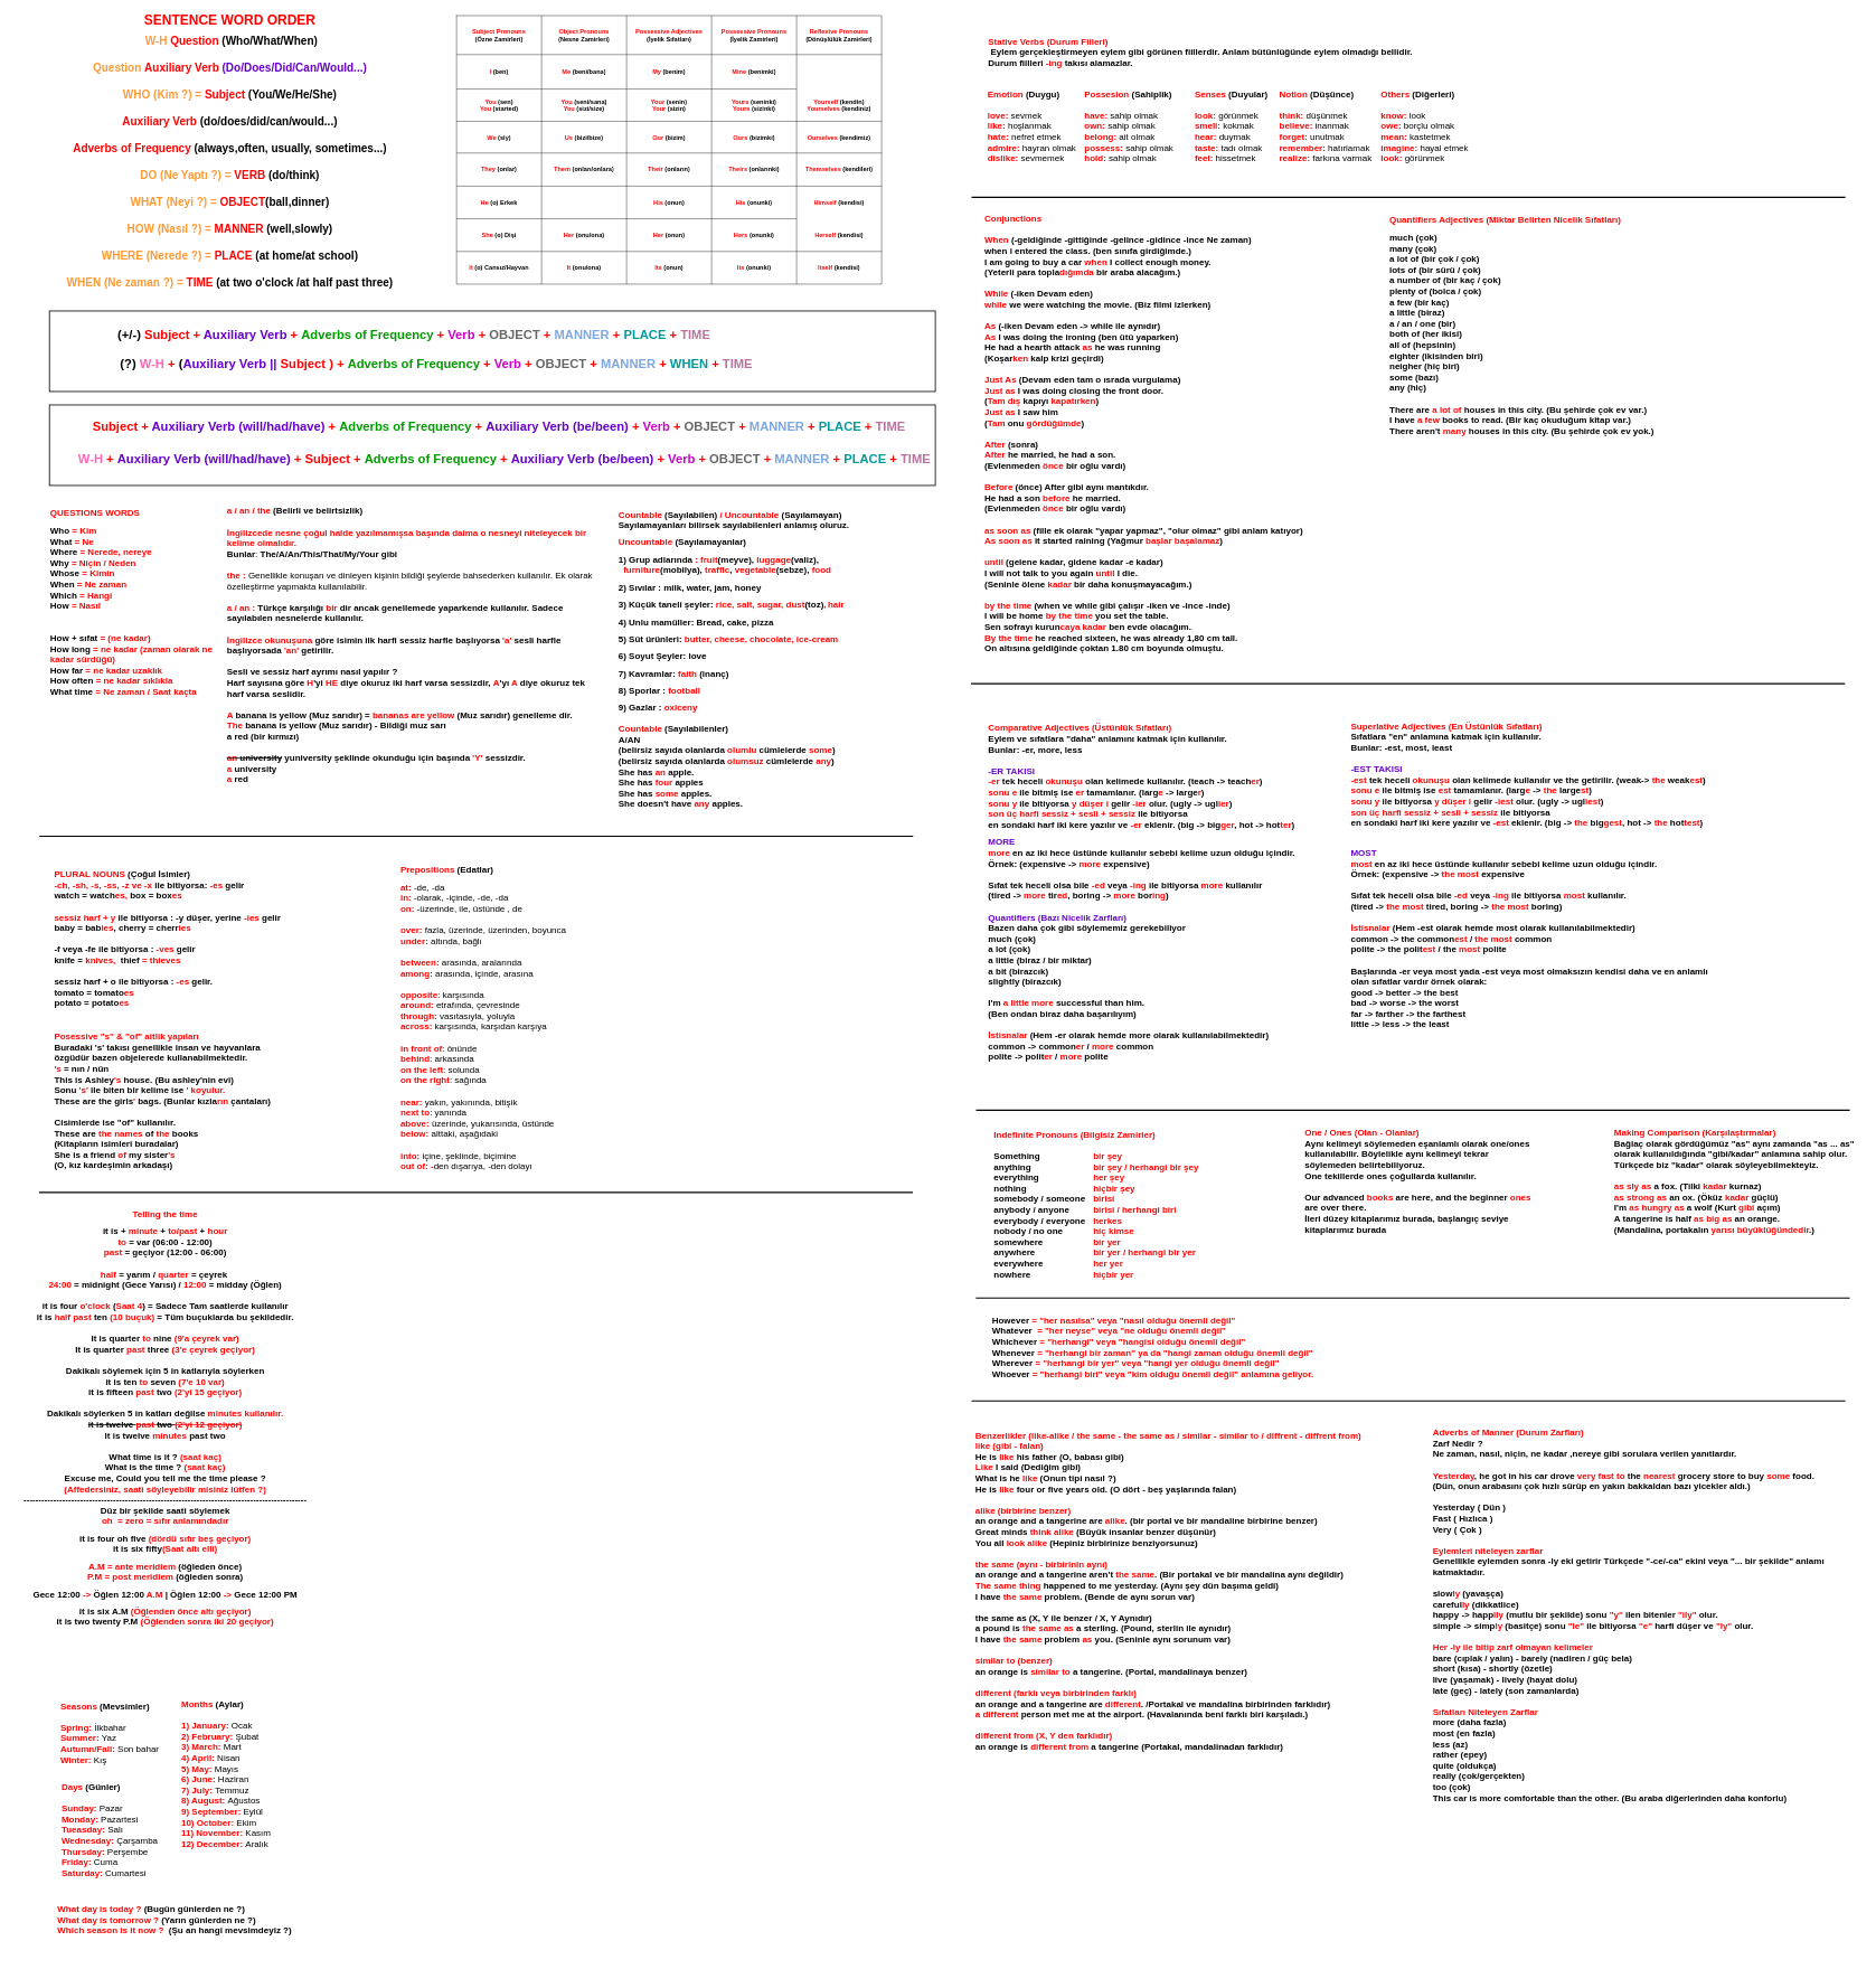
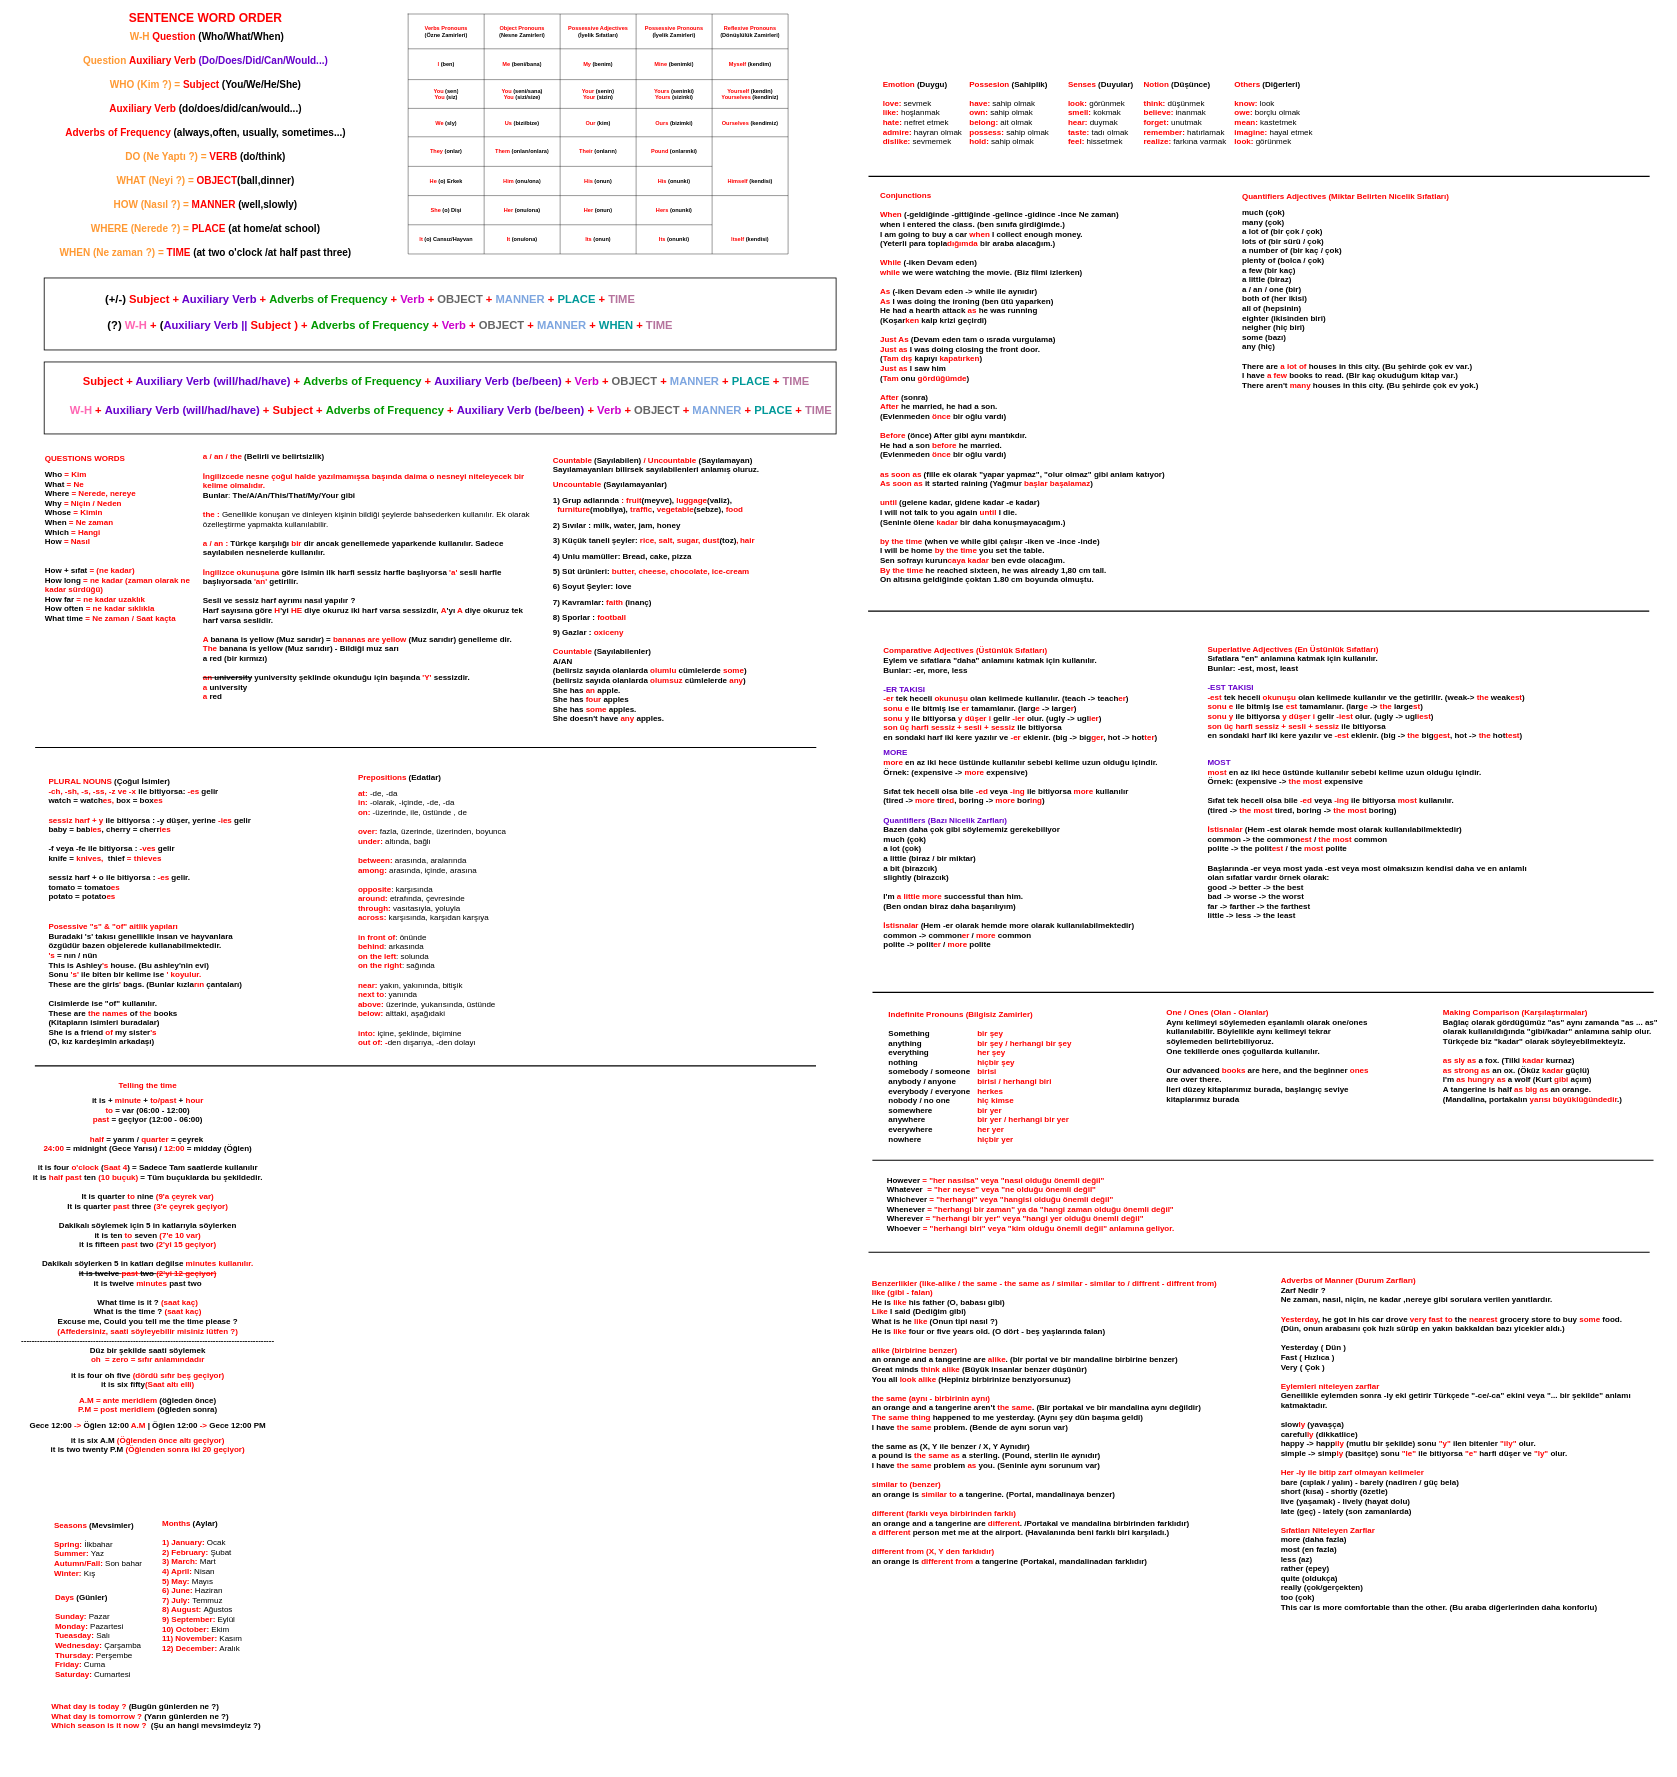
- <mxCell id="8" value="&lt;b style=&quot;font-size: 14px&quot;&gt;&lt;font color=&quot;#ff0000&quot; style=&quot;font-size: 14px&quot;&gt;Subject Pronouns&lt;/font&gt;&lt;br&gt;(Özne Zamirleri)&lt;/b&gt;" style="shape=partialRectangle;html=1;whiteSpace=wrap;connectable=0;fillColor=none;top=0;left=0;bottom=0;right=0;overflow=hidden;pointerEvents=1;" parent="7" vertex="1"><mxGeometry width="190" height="87" as="geometry"><mxRectangle width="190" height="87" as="alternateBounds" /></mxGeometry></mxCell>
+ <mxCell id="8" value="&lt;b style=&quot;font-size: 14px&quot;&gt;&lt;font color=&quot;#ff0000&quot; style=&quot;font-size: 14px&quot;&gt;Verbs Pronouns&lt;/font&gt;&lt;br&gt;(Özne Zamirleri)&lt;/b&gt;" style="shape=partialRectangle;html=1;whiteSpace=wrap;connectable=0;fillColor=none;top=0;left=0;bottom=0;right=0;overflow=hidden;pointerEvents=1;" parent="7" vertex="1"><mxGeometry width="190" height="87" as="geometry"><mxRectangle width="190" height="87" as="alternateBounds" /></mxGeometry></mxCell>
- <mxCell id="98" value="&lt;div style=&quot;text-align: left;&quot;&gt;&lt;b style=&quot;background-color: initial; border-color: var(--border-color); color: rgb(255, 0, 0); font-size: 20px;&quot;&gt;Stative Verbs (Durum Fiileri)&lt;/b&gt;&lt;/div&gt;&lt;div style=&quot;text-align: left;&quot;&gt;&lt;span style=&quot;font-size: 20px;&quot;&gt;&lt;b style=&quot;&quot;&gt;&lt;font color=&quot;#ff0000&quot;&gt;&amp;nbsp;&lt;/font&gt;Eylem gerçekleştirmeyen eylem gibi görünen fiillerdir. Anlam bütünlüğünde eylem olmadığı bellidir.&lt;/b&gt;&lt;/span&gt;&lt;/div&gt;&lt;div style=&quot;text-align: left;&quot;&gt;&lt;span style=&quot;font-size: 20px;&quot;&gt;&lt;b style=&quot;&quot;&gt;Durum fiilleri &lt;font color=&quot;#ff0000&quot;&gt;-ing &lt;/font&gt;takısı alamazlar.&lt;/b&gt;&lt;/span&gt;&lt;/div&gt;&lt;font&gt;&lt;font&gt;&lt;div style=&quot;text-align: left&quot;&gt;&lt;span style=&quot;font-size: 20px&quot;&gt;&lt;font color=&quot;#ff0000&quot; style=&quot;text-align: center&quot;&gt;&lt;/font&gt;&lt;/span&gt;&lt;/div&gt;&lt;/font&gt;&lt;/font&gt;" style="text;html=1;strokeColor=none;fillColor=none;align=center;verticalAlign=middle;whiteSpace=wrap;rounded=0;" parent="1" vertex="1"><mxGeometry x="2205.5" y="50" width="952.5" height="130" as="geometry" /></mxCell>
+ <mxCell id="18" value="&lt;b style=&quot;font-size: 14px&quot;&gt;&lt;font color=&quot;#ff0000&quot; style=&quot;font-size: 14px&quot;&gt;Myself &lt;/font&gt;(kendim)&lt;/b&gt;" style="shape=partialRectangle;html=1;whiteSpace=wrap;connectable=0;fillColor=none;top=0;left=0;bottom=0;right=0;overflow=hidden;pointerEvents=1;" parent="13" vertex="1"><mxGeometry x="760" width="190" height="77" as="geometry"><mxRectangle width="190" height="77" as="alternateBounds" /></mxGeometry></mxCell>
- <mxCell id="20" value="&lt;b style=&quot;font-size: 14px&quot;&gt;&lt;font color=&quot;#ff0000&quot;&gt;You &lt;/font&gt;(sen)&lt;br&gt;&lt;font color=&quot;#ff0000&quot;&gt;You &lt;/font&gt;(started)&lt;/b&gt;" style="shape=partialRectangle;html=1;whiteSpace=wrap;connectable=0;fillColor=none;top=0;left=0;bottom=0;right=0;overflow=hidden;pointerEvents=1;" parent="19" vertex="1"><mxGeometry width="190" height="72" as="geometry"><mxRectangle width="190" height="72" as="alternateBounds" /></mxGeometry></mxCell>
+ <mxCell id="20" value="&lt;b style=&quot;font-size: 14px&quot;&gt;&lt;font color=&quot;#ff0000&quot;&gt;You &lt;/font&gt;(sen)&lt;br&gt;&lt;font color=&quot;#ff0000&quot;&gt;You &lt;/font&gt;(siz)&lt;/b&gt;" style="shape=partialRectangle;html=1;whiteSpace=wrap;connectable=0;fillColor=none;top=0;left=0;bottom=0;right=0;overflow=hidden;pointerEvents=1;" parent="19" vertex="1"><mxGeometry width="190" height="72" as="geometry"><mxRectangle width="190" height="72" as="alternateBounds" /></mxGeometry></mxCell>
- <mxCell id="28" value="&lt;font style=&quot;font-size: 14px&quot;&gt;&lt;b&gt;&lt;font color=&quot;#ff0000&quot;&gt;Our &lt;/font&gt;(bizim)&lt;/b&gt;&lt;/font&gt;" style="shape=partialRectangle;html=1;whiteSpace=wrap;connectable=0;fillColor=none;top=0;left=0;bottom=0;right=0;overflow=hidden;pointerEvents=1;" parent="25" vertex="1"><mxGeometry x="380" width="190" height="71" as="geometry"><mxRectangle width="190" height="71" as="alternateBounds" /></mxGeometry></mxCell>
+ <mxCell id="28" value="&lt;font style=&quot;font-size: 14px&quot;&gt;&lt;b&gt;&lt;font color=&quot;#ff0000&quot;&gt;Our &lt;/font&gt;(kim)&lt;/b&gt;&lt;/font&gt;" style="shape=partialRectangle;html=1;whiteSpace=wrap;connectable=0;fillColor=none;top=0;left=0;bottom=0;right=0;overflow=hidden;pointerEvents=1;" parent="25" vertex="1"><mxGeometry x="380" width="190" height="71" as="geometry"><mxRectangle width="190" height="71" as="alternateBounds" /></mxGeometry></mxCell>
- <mxCell id="35" value="&lt;font style=&quot;font-size: 14px&quot;&gt;&lt;b&gt;&lt;font color=&quot;#ff0000&quot;&gt;Theirs &lt;/font&gt;(onlarınki)&lt;/b&gt;&lt;/font&gt;" style="shape=partialRectangle;html=1;whiteSpace=wrap;connectable=0;fillColor=none;top=0;left=0;bottom=0;right=0;overflow=hidden;pointerEvents=1;" parent="31" vertex="1"><mxGeometry x="570" width="190" height="74" as="geometry"><mxRectangle width="190" height="74" as="alternateBounds" /></mxGeometry></mxCell>
+ <mxCell id="35" value="&lt;font style=&quot;font-size: 14px&quot;&gt;&lt;b&gt;&lt;font color=&quot;#ff0000&quot;&gt;Pound &lt;/font&gt;(onlarınki)&lt;/b&gt;&lt;/font&gt;" style="shape=partialRectangle;html=1;whiteSpace=wrap;connectable=0;fillColor=none;top=0;left=0;bottom=0;right=0;overflow=hidden;pointerEvents=1;" parent="31" vertex="1"><mxGeometry x="570" width="190" height="74" as="geometry"><mxRectangle width="190" height="74" as="alternateBounds" /></mxGeometry></mxCell>
- <mxCell id="36" value="&lt;font style=&quot;font-size: 14px&quot;&gt;&lt;b&gt;&lt;font color=&quot;#ff0000&quot;&gt;Themselves &lt;/font&gt;(kendileri)&lt;/b&gt;&lt;/font&gt;" style="shape=partialRectangle;html=1;whiteSpace=wrap;connectable=0;fillColor=none;top=0;left=0;bottom=0;right=0;overflow=hidden;pointerEvents=1;" parent="31" vertex="1"><mxGeometry x="760" width="190" height="74" as="geometry"><mxRectangle width="190" height="74" as="alternateBounds" /></mxGeometry></mxCell>
+ <mxCell id="39" value="&lt;b style=&quot;font-size: 14px&quot;&gt;&lt;font color=&quot;#ff0000&quot;&gt;Him&amp;nbsp;&lt;/font&gt;(onu/ona)&lt;/b&gt;" style="shape=partialRectangle;html=1;whiteSpace=wrap;connectable=0;fillColor=none;top=0;left=0;bottom=0;right=0;overflow=hidden;pointerEvents=1;" parent="37" vertex="1"><mxGeometry x="190" width="190" height="73" as="geometry"><mxRectangle width="190" height="73" as="alternateBounds" /></mxGeometry></mxCell>
- <mxCell id="48" value="&lt;b style=&quot;font-size: 14px&quot;&gt;&lt;font color=&quot;#ff0000&quot;&gt;Herself&amp;nbsp;&lt;/font&gt;(kendisi)&lt;/b&gt;" style="shape=partialRectangle;html=1;whiteSpace=wrap;connectable=0;fillColor=none;top=0;left=0;bottom=0;right=0;overflow=hidden;pointerEvents=1;" parent="43" vertex="1"><mxGeometry x="760" width="190" height="73" as="geometry"><mxRectangle width="190" height="73" as="alternateBounds" /></mxGeometry></mxCell>
